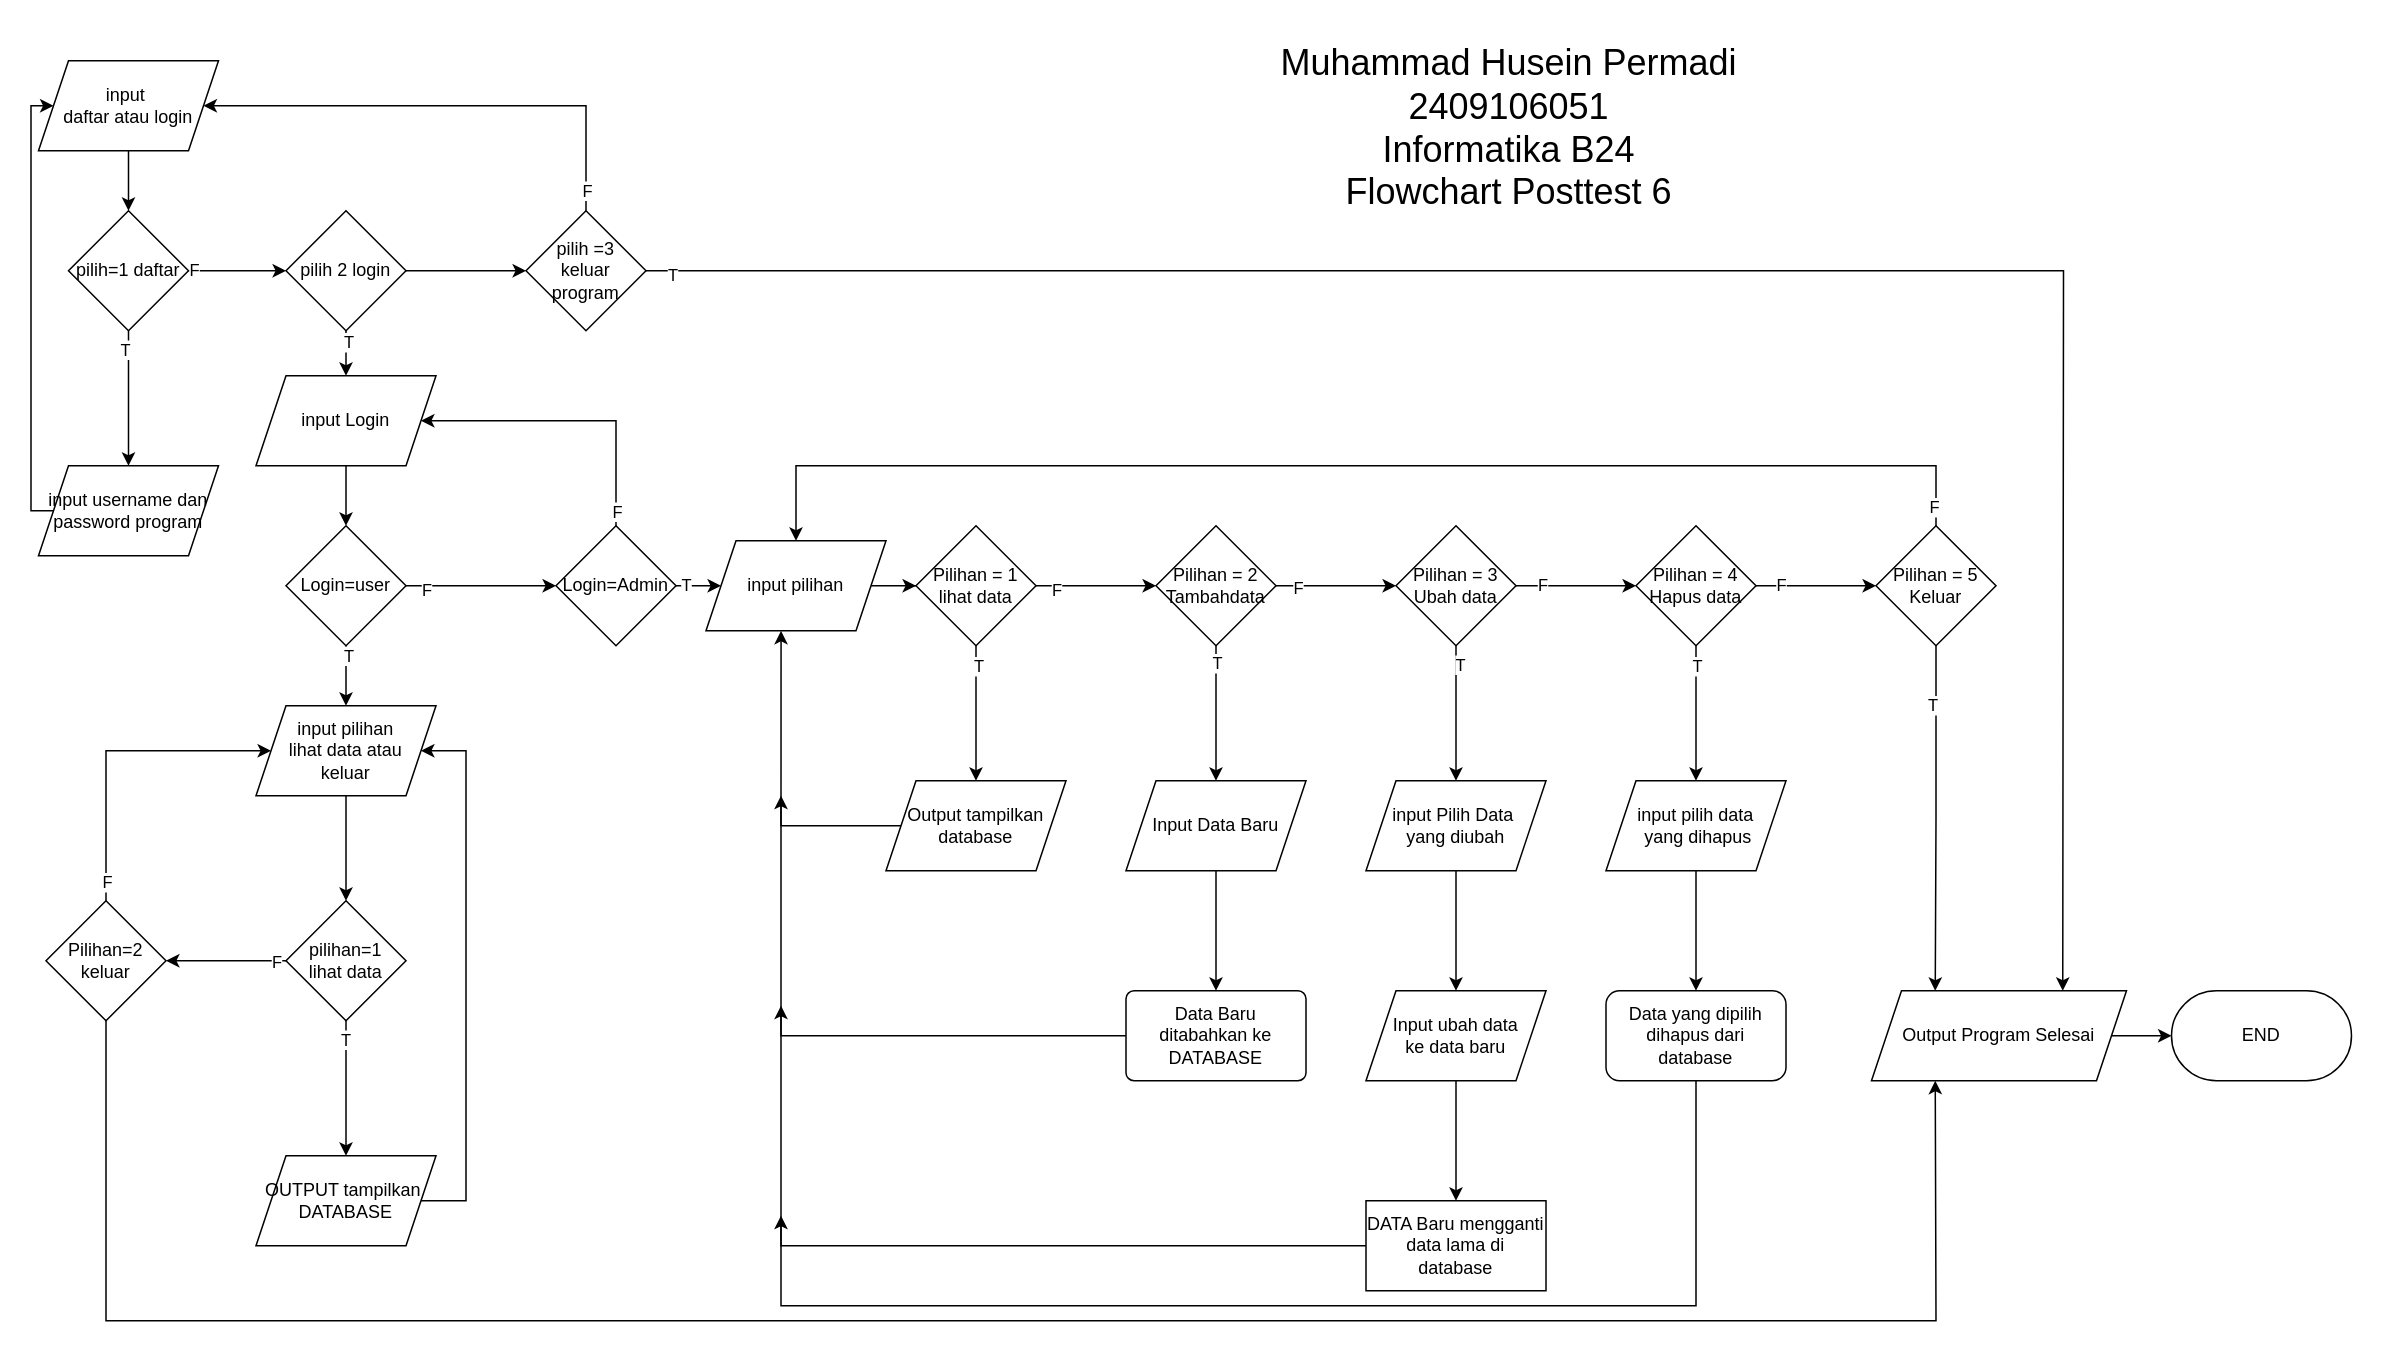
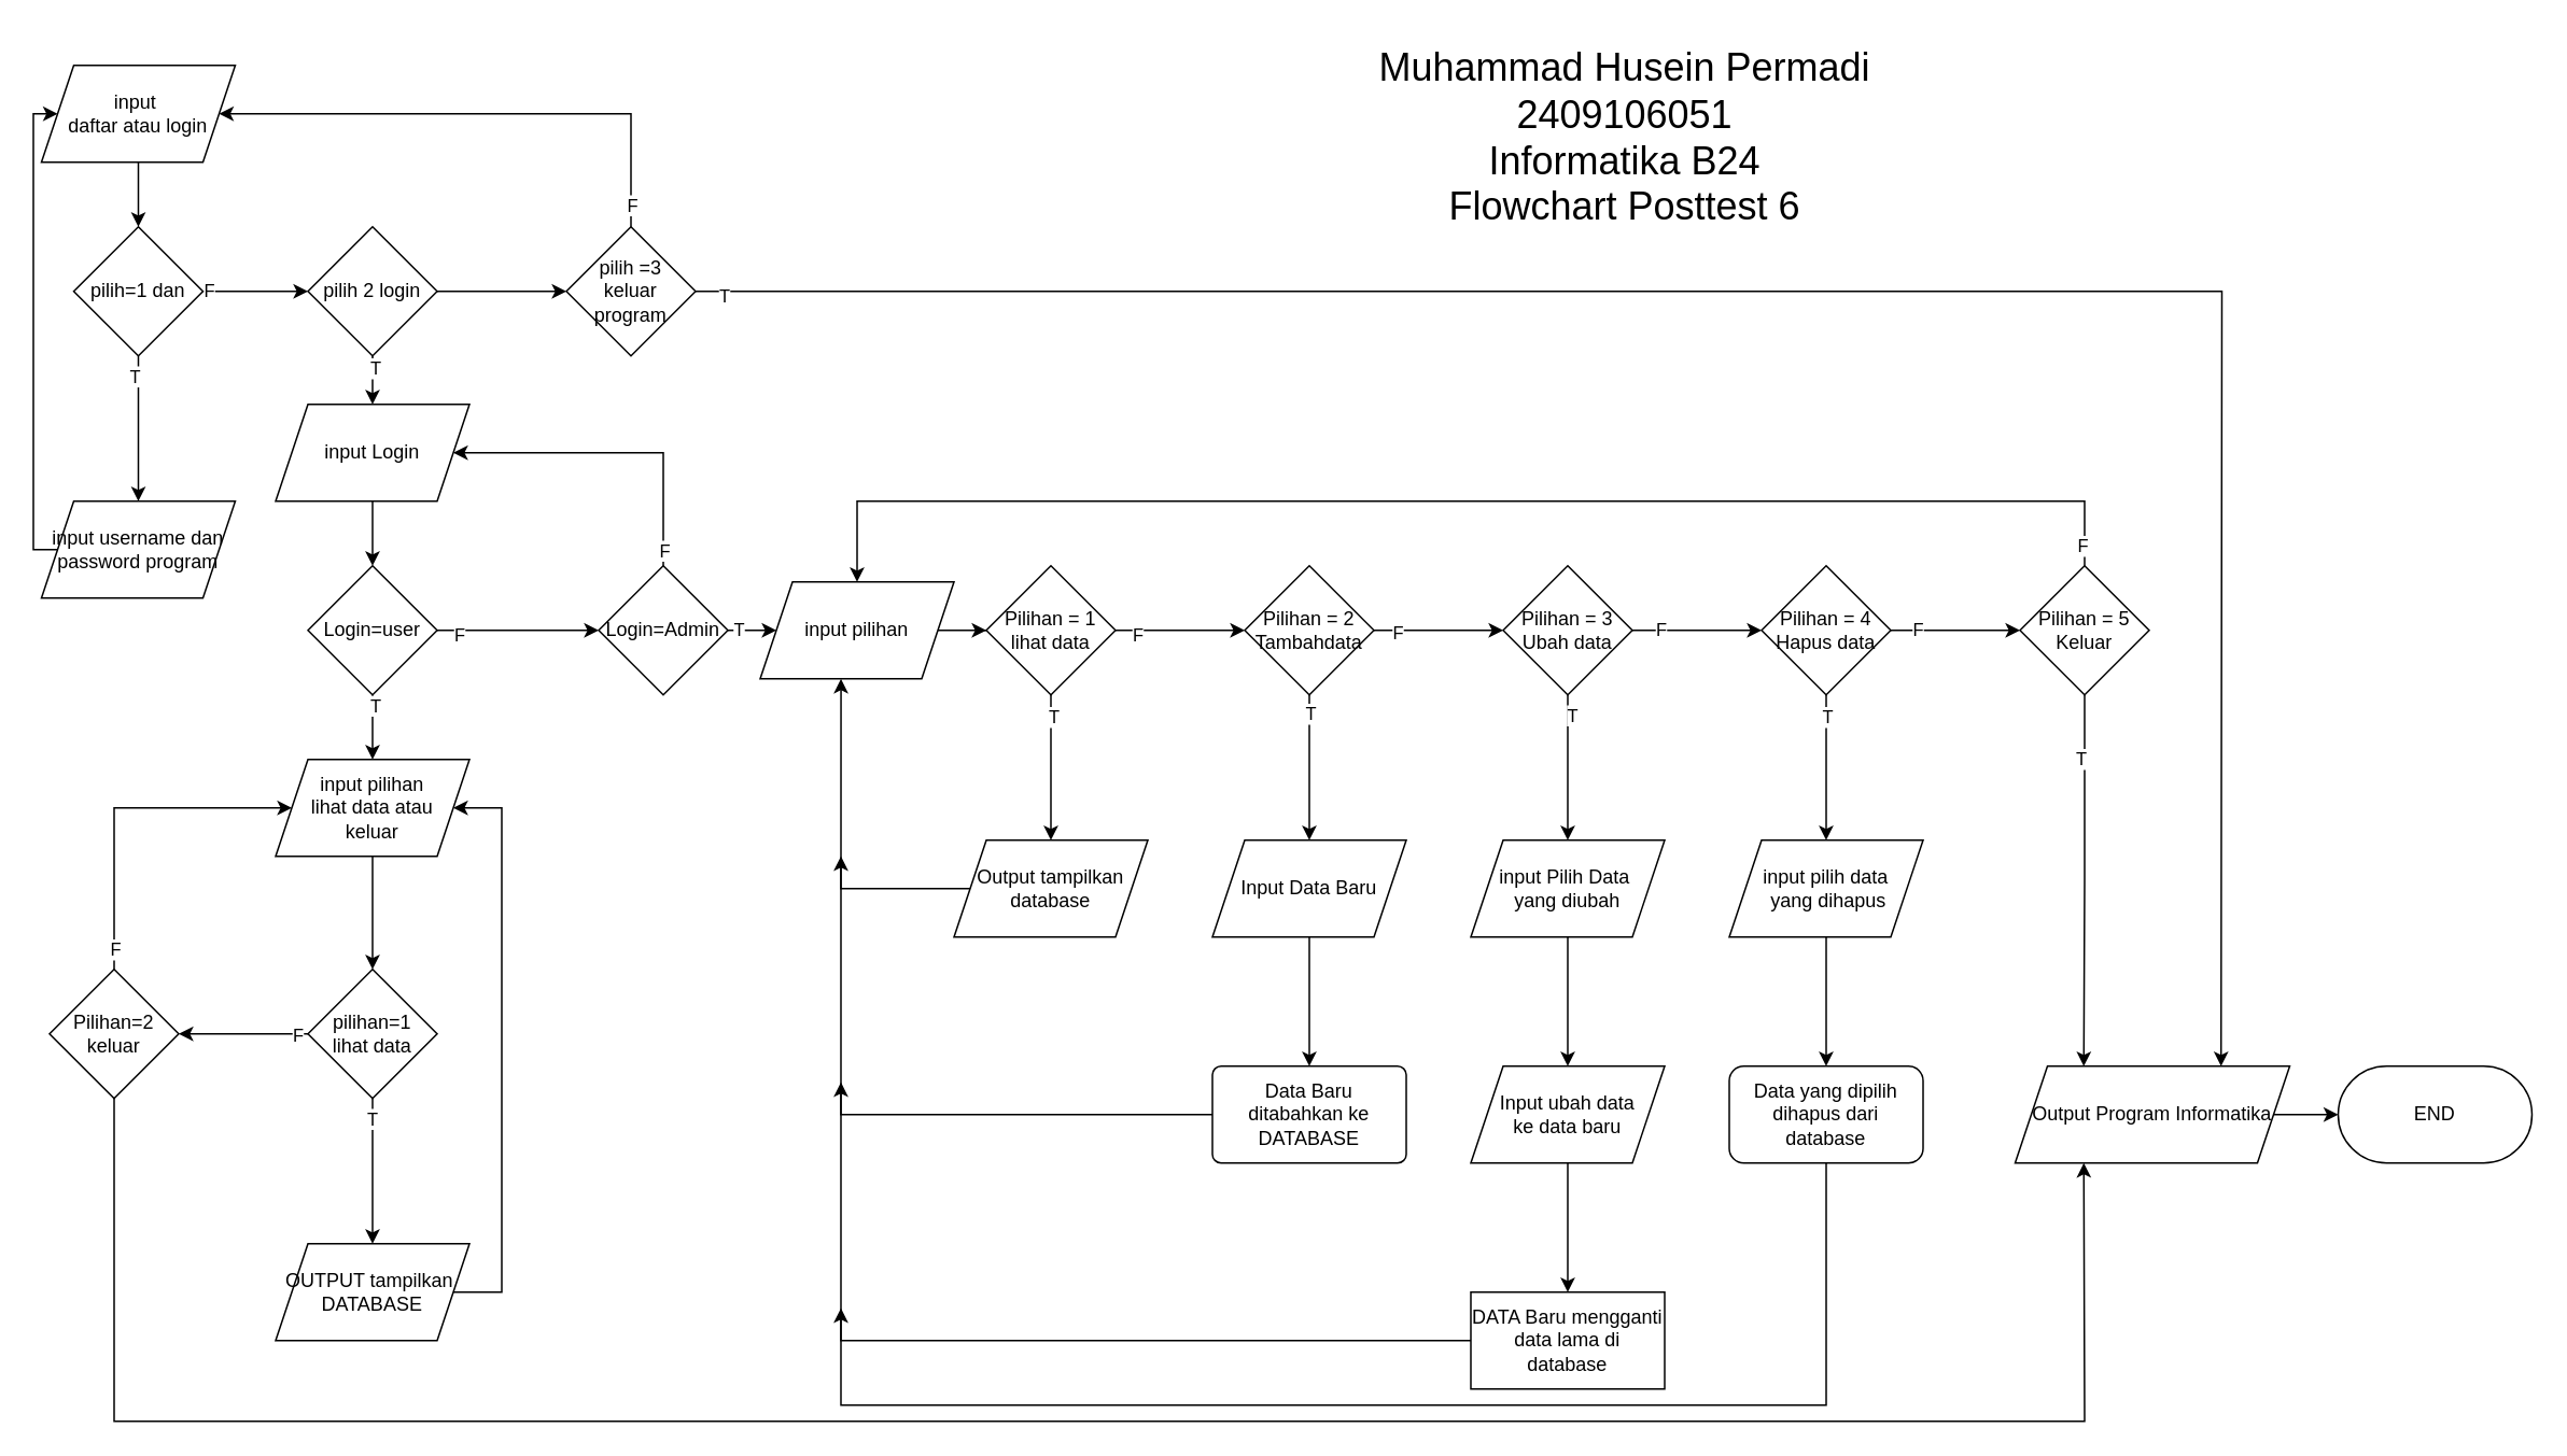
- <mxCell id="4" value="pilih=1 daftar" style="rhombus;whiteSpace=wrap;html=1;" parent="1" vertex="1"><mxGeometry x="45" y="140" width="80" height="80" as="geometry" /></mxCell>
+ <mxCell id="4" value="pilih=1 dan" style="rhombus;whiteSpace=wrap;html=1;" parent="1" vertex="1"><mxGeometry x="45" y="140" width="80" height="80" as="geometry" /></mxCell>
- <mxCell id="82" value="Output Program Selesai" style="shape=parallelogram;perimeter=parallelogramPerimeter;whiteSpace=wrap;html=1;fixedSize=1;" parent="1" vertex="1"><mxGeometry x="1247" y="660" width="170" height="60" as="geometry" /></mxCell>
+ <mxCell id="82" value="Output Program Informatika" style="shape=parallelogram;perimeter=parallelogramPerimeter;whiteSpace=wrap;html=1;fixedSize=1;" parent="1" vertex="1"><mxGeometry x="1247" y="660" width="170" height="60" as="geometry" /></mxCell>
